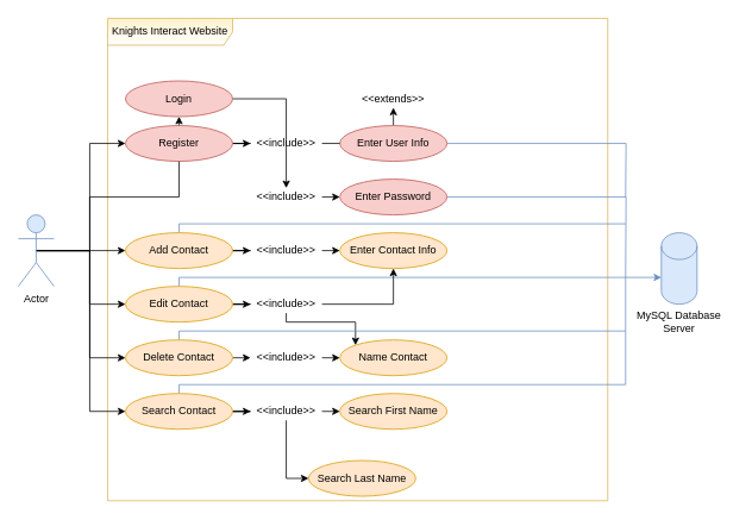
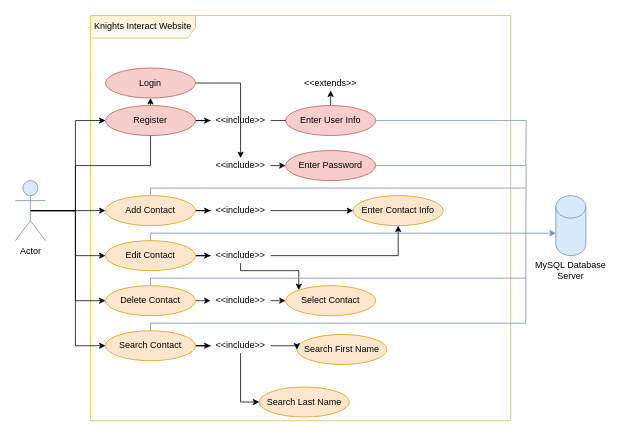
- <mxCell id="30" value="Enter Contact Info" style="ellipse;whiteSpace=wrap;html=1;fillColor=#ffe6cc;strokeColor=#d79b00;" parent="1" vertex="1"><mxGeometry x="380" y="260" width="120" height="40" as="geometry" /></mxCell>
+ <mxCell id="30" value="Enter Contact Info" style="ellipse;whiteSpace=wrap;html=1;fillColor=#ffe6cc;strokeColor=#d79b00;" parent="1" vertex="1"><mxGeometry x="470" y="260" width="120" height="40" as="geometry" /></mxCell>
- <mxCell id="43" value="Name Contact" style="ellipse;whiteSpace=wrap;html=1;fillColor=#ffe6cc;strokeColor=#d79b00;" parent="1" vertex="1"><mxGeometry x="380" y="380" width="120" height="40" as="geometry" /></mxCell>
+ <mxCell id="43" value="Select Contact" style="ellipse;whiteSpace=wrap;html=1;fillColor=#ffe6cc;strokeColor=#d79b00;" parent="1" vertex="1"><mxGeometry x="380" y="380" width="120" height="40" as="geometry" /></mxCell>
- <mxCell id="49" value="Search First Name" style="ellipse;whiteSpace=wrap;html=1;shadow=0;fillColor=#ffe6cc;strokeColor=#d79b00;" vertex="1" parent="1"><mxGeometry x="380" y="440" width="120" height="40" as="geometry" /></mxCell>
+ <mxCell id="49" value="Search First Name" style="ellipse;whiteSpace=wrap;html=1;shadow=0;fillColor=#ffe6cc;strokeColor=#d79b00;" vertex="1" parent="1"><mxGeometry x="395" y="445" width="120" height="40" as="geometry" /></mxCell>
